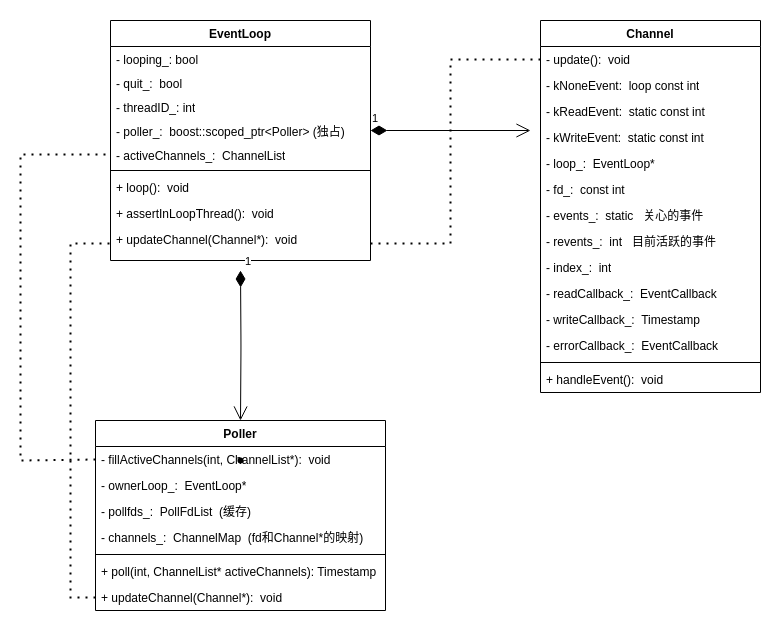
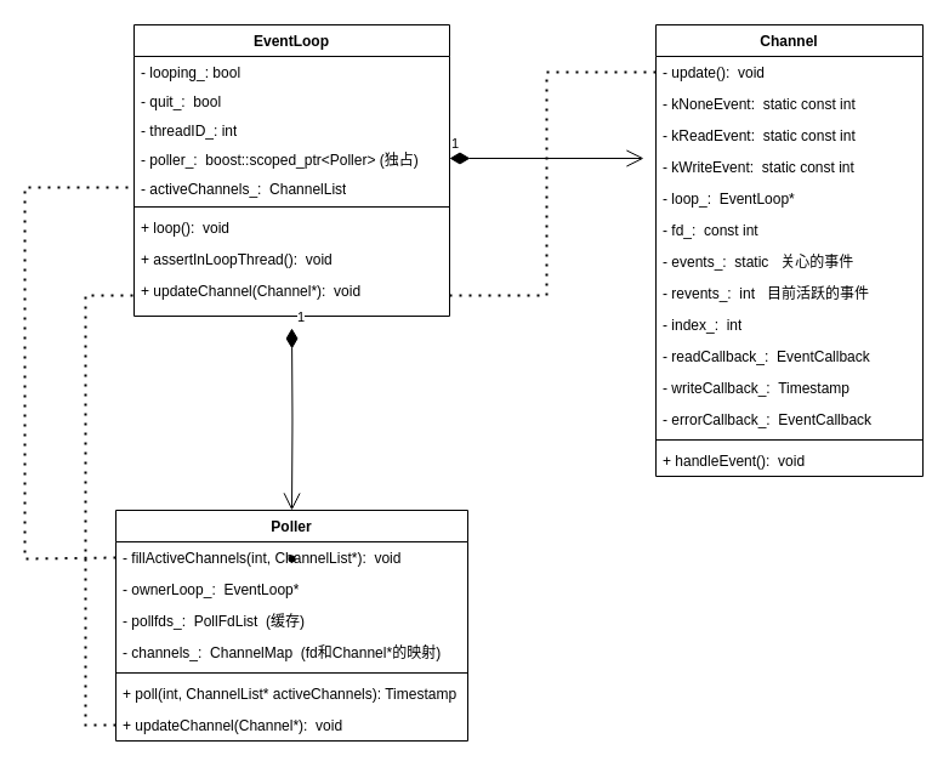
- <mxCell id="22" value="- kNoneEvent:&amp;nbsp; loop const int" style="text;strokeColor=none;fillColor=none;align=left;verticalAlign=top;spacingLeft=4;spacingRight=4;overflow=hidden;rotatable=0;points=[[0,0.5],[1,0.5]];portConstraint=eastwest;whiteSpace=wrap;html=1;" parent="20" vertex="1"><mxGeometry y="52" width="220" height="26" as="geometry" /></mxCell>
+ <mxCell id="22" value="- kNoneEvent:&amp;nbsp; static const int" style="text;strokeColor=none;fillColor=none;align=left;verticalAlign=top;spacingLeft=4;spacingRight=4;overflow=hidden;rotatable=0;points=[[0,0.5],[1,0.5]];portConstraint=eastwest;whiteSpace=wrap;html=1;" parent="20" vertex="1"><mxGeometry y="52" width="220" height="26" as="geometry" /></mxCell>
